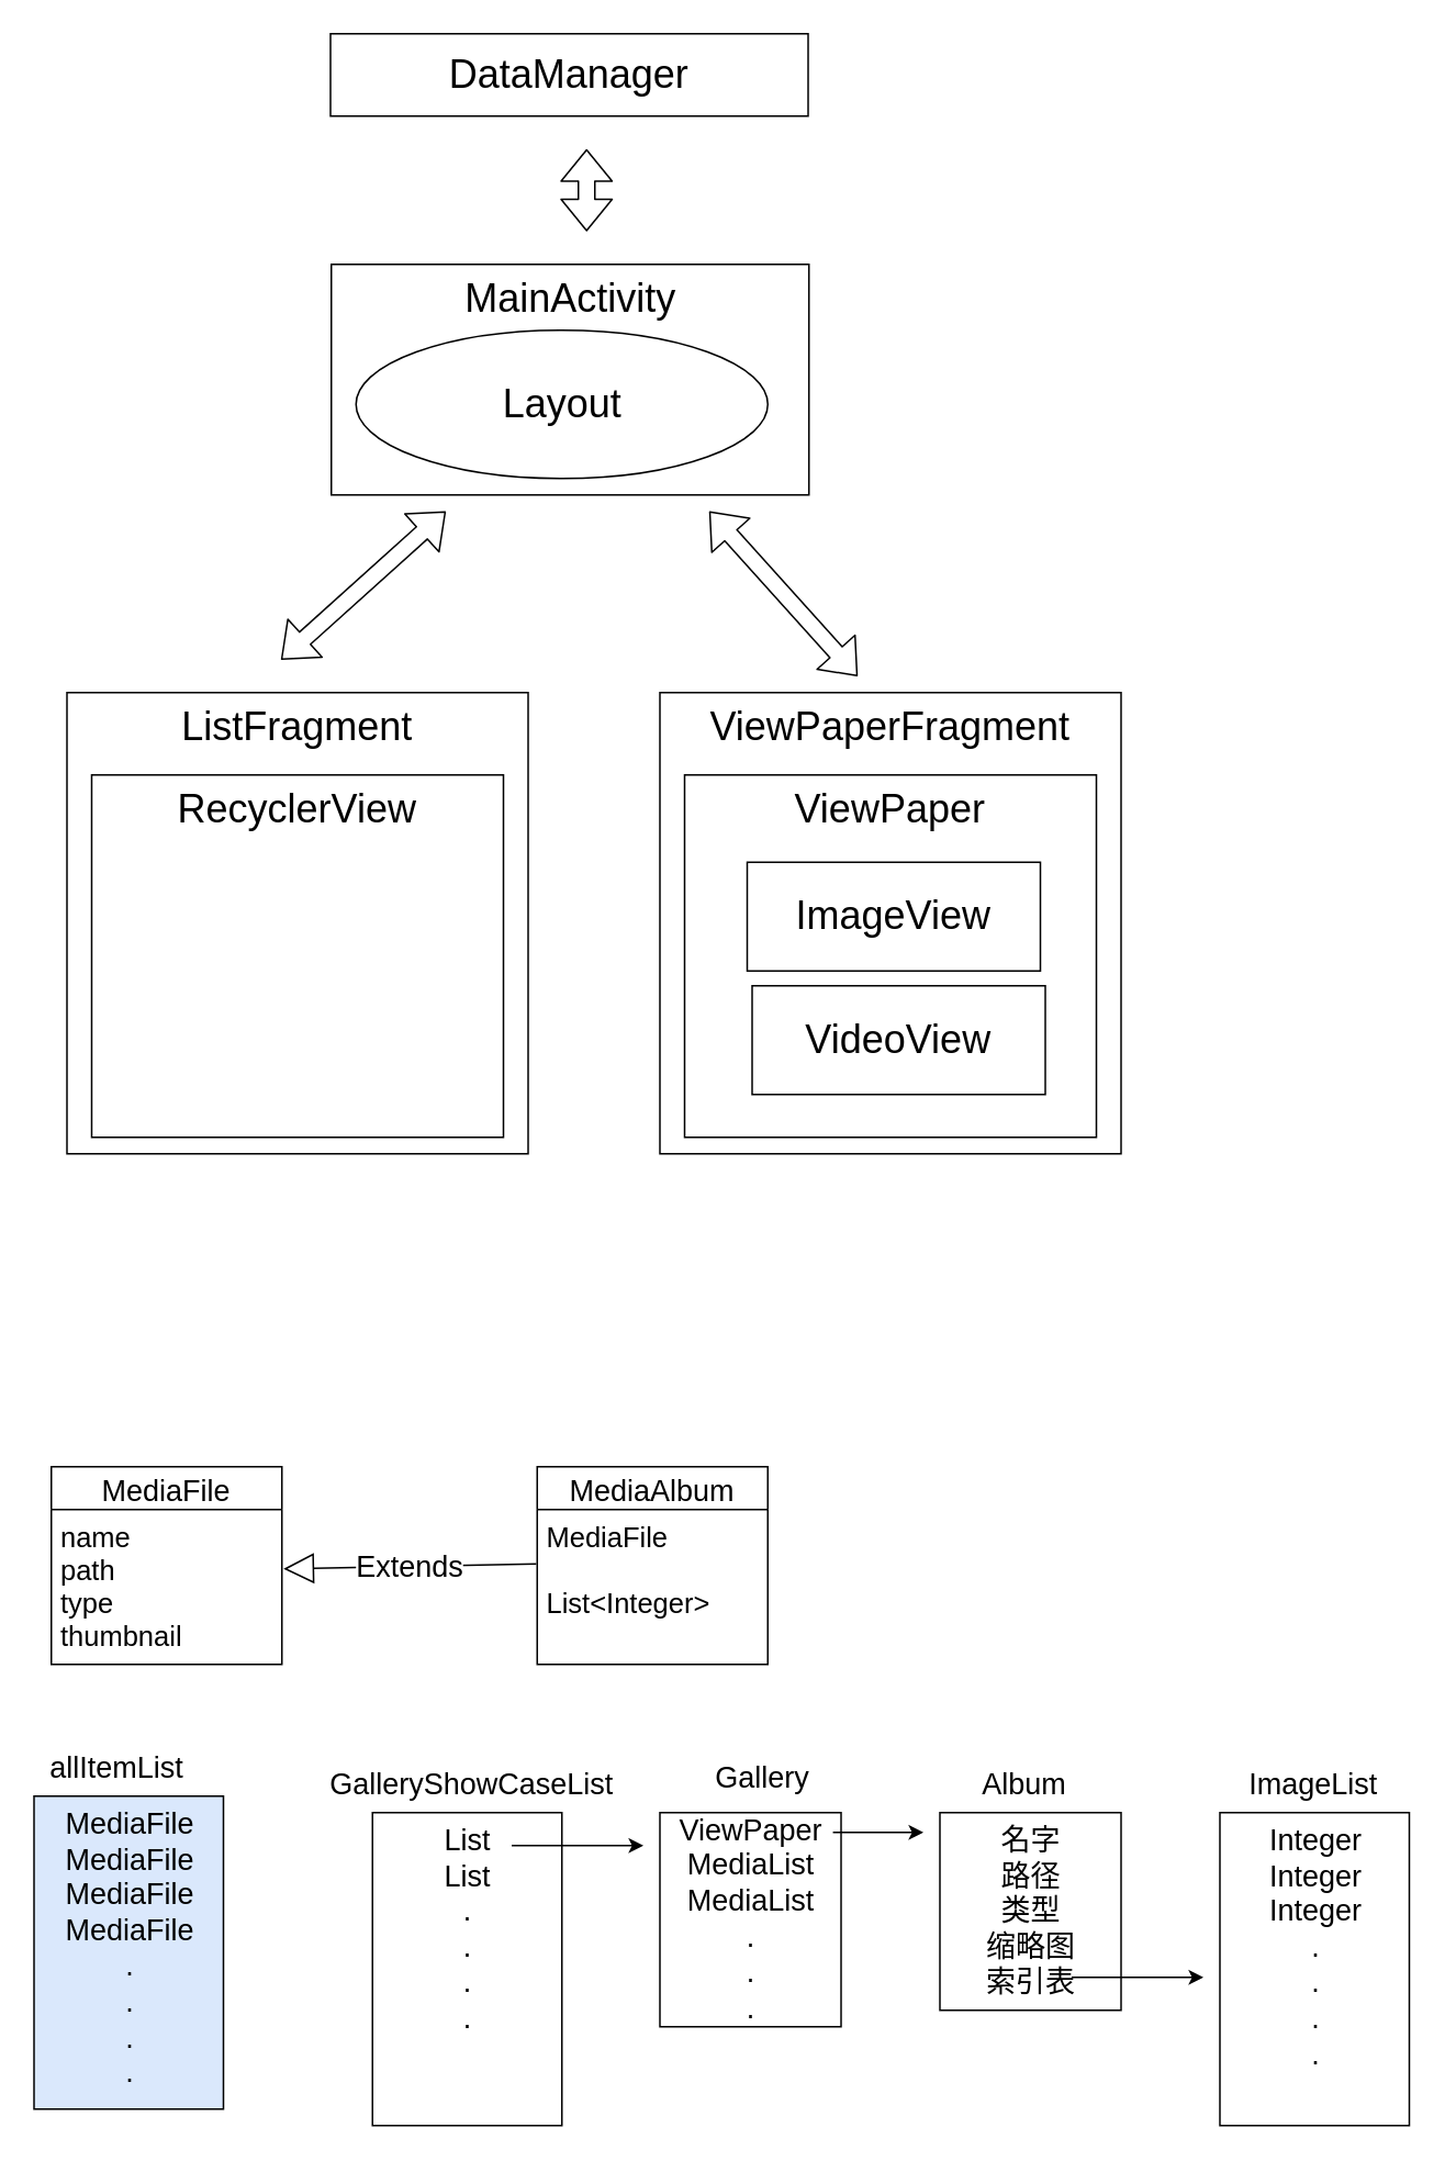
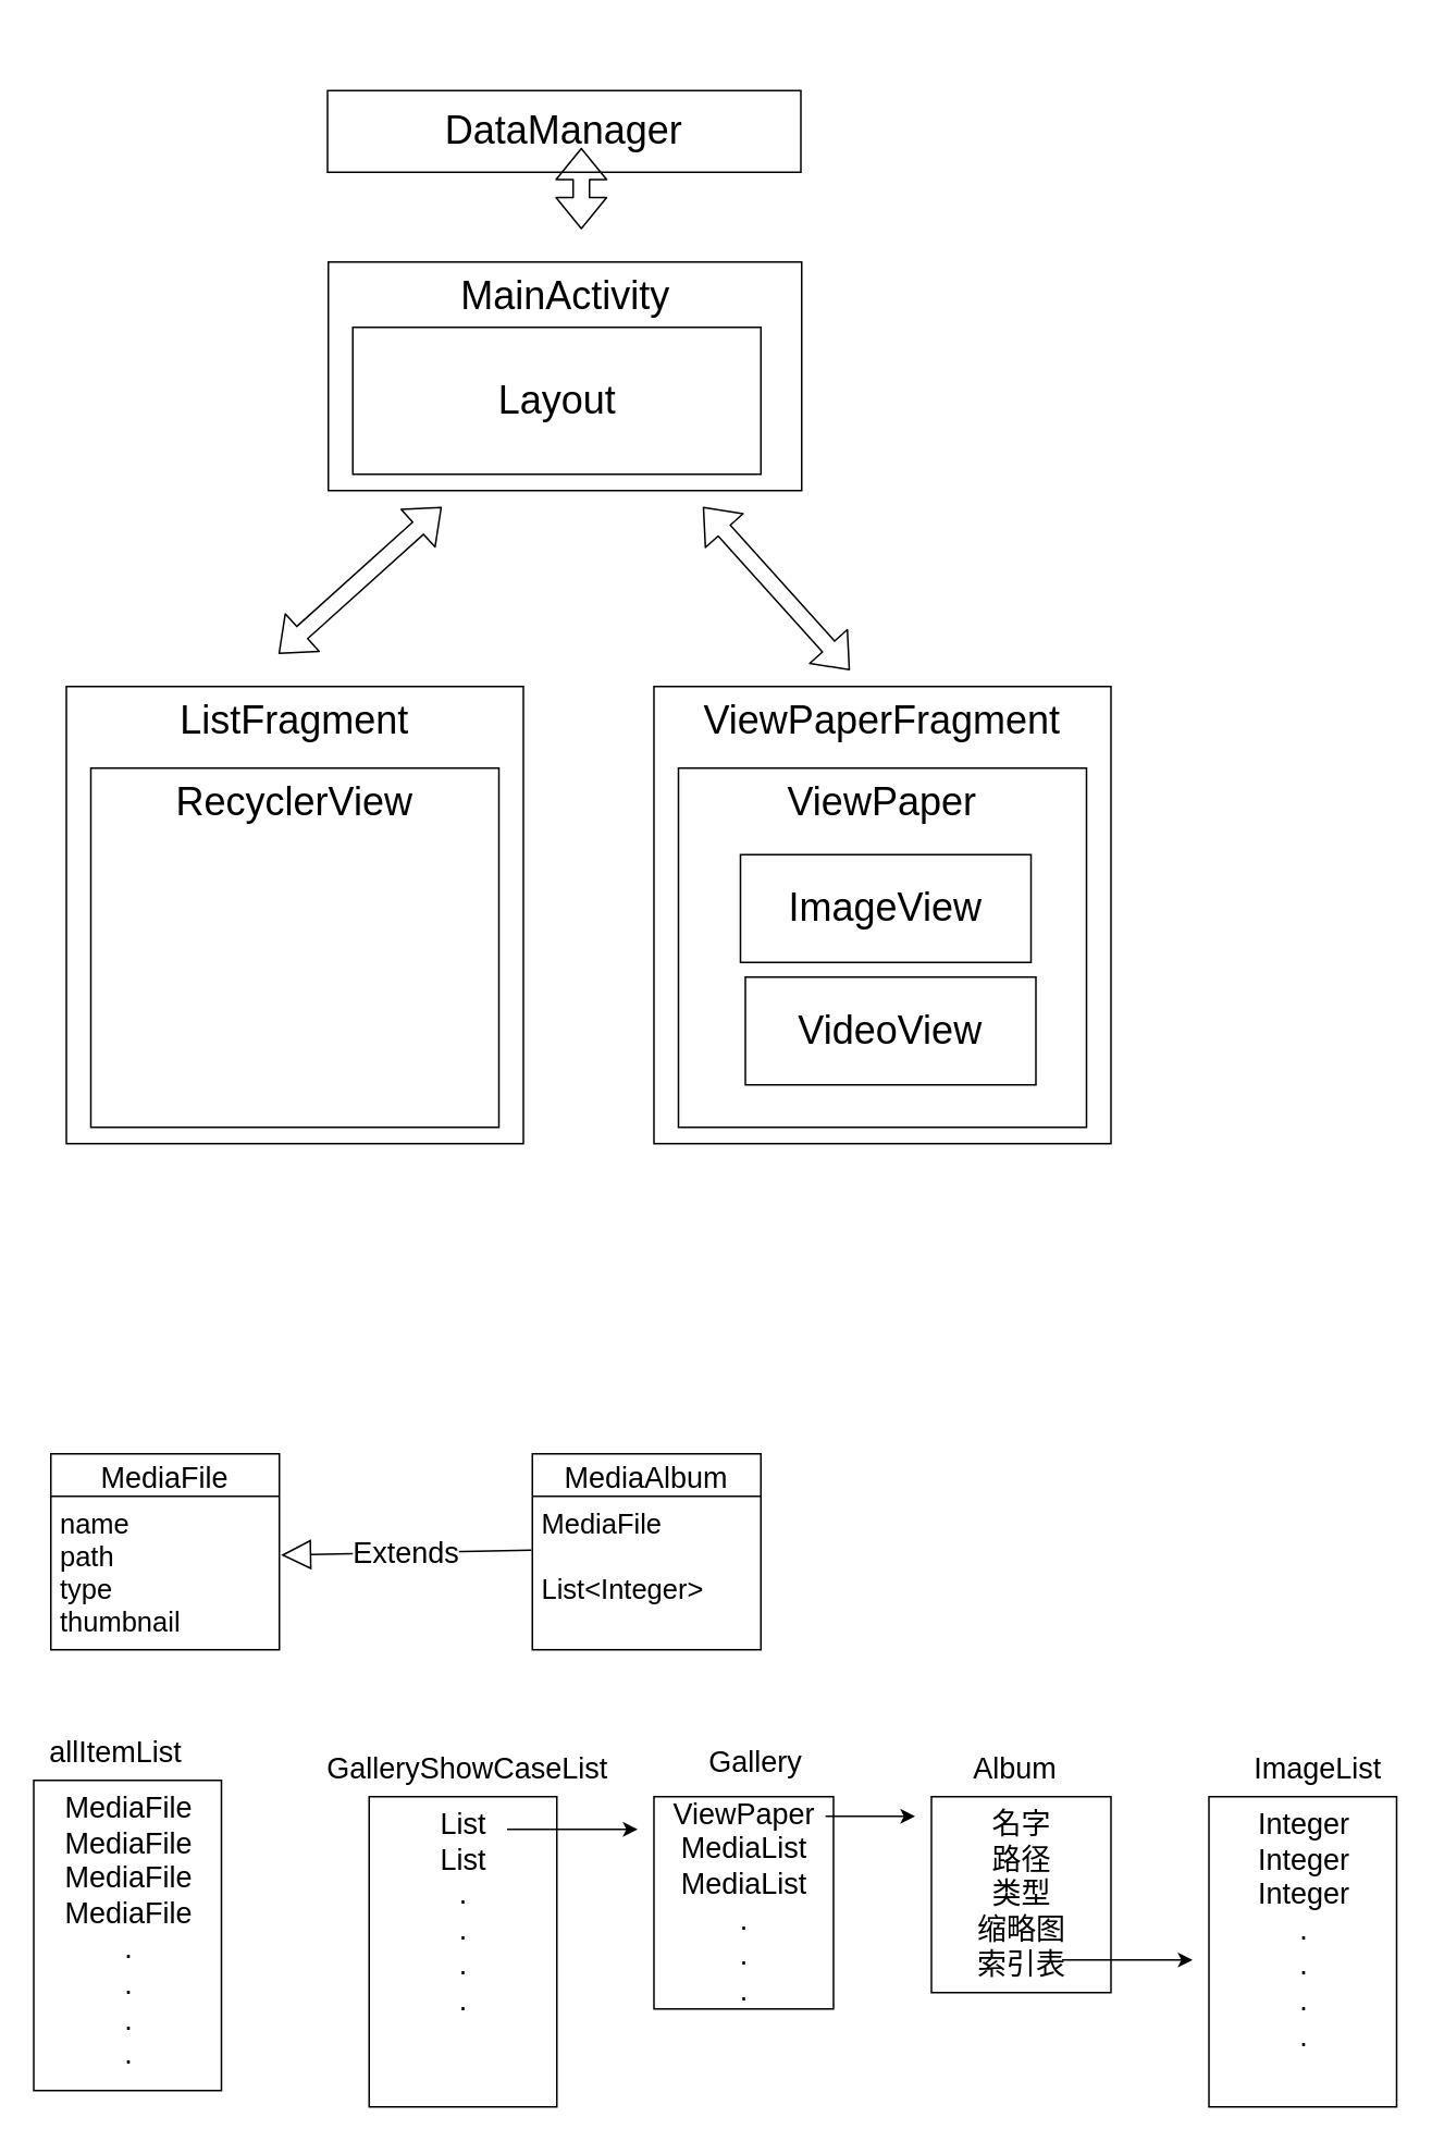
- <mxCell id="3" value="DataManager" style="rounded=0;whiteSpace=wrap;html=1;fontSize=24;" parent="1" vertex="1"><mxGeometry x="200" y="20" width="290" height="50" as="geometry" /></mxCell>
+ <mxCell id="3" value="DataManager" style="rounded=0;whiteSpace=wrap;html=1;fontSize=24;" parent="1" vertex="1"><mxGeometry x="200" y="55" width="290" height="50" as="geometry" /></mxCell>
- <mxCell id="6" value="Layout" style="ellipse;whiteSpace=wrap;html=1;fontSize=24;" parent="1" vertex="1"><mxGeometry x="215.5" y="200" width="250" height="90" as="geometry" /></mxCell>
+ <mxCell id="6" value="Layout" style="rounded=0;whiteSpace=wrap;html=1;fontSize=24;" parent="1" vertex="1"><mxGeometry x="215.5" y="200" width="250" height="90" as="geometry" /></mxCell>
- <mxCell id="27" value="ImageList" style="text;html=1;resizable=0;points=[];autosize=1;align=left;verticalAlign=top;spacingTop=-4;fontSize=18;" parent="1" vertex="1"><mxGeometry x="756" y="1070" width="90" height="20" as="geometry" /></mxCell>
+ <mxCell id="27" value="ImageList" style="text;html=1;resizable=0;points=[];autosize=1;align=left;verticalAlign=top;spacingTop=-4;fontSize=18;" parent="1" vertex="1"><mxGeometry x="766" y="1070" width="90" height="20" as="geometry" /></mxCell>
- <mxCell id="18" value="MediaFile&lt;br&gt;MediaFile&lt;br&gt;MediaFile&lt;br&gt;MediaFile&lt;br&gt;.&lt;br&gt;.&lt;br&gt;.&lt;br&gt;." style="html=1;fontSize=18;verticalAlign=top;fillColor=#dae8fc;" parent="1" vertex="1"><mxGeometry x="20" y="1090" width="115" height="190" as="geometry" /></mxCell>
+ <mxCell id="18" value="MediaFile&lt;br&gt;MediaFile&lt;br&gt;MediaFile&lt;br&gt;MediaFile&lt;br&gt;.&lt;br&gt;.&lt;br&gt;.&lt;br&gt;." style="html=1;fontSize=18;verticalAlign=top;" parent="1" vertex="1"><mxGeometry x="20" y="1090" width="115" height="190" as="geometry" /></mxCell>
